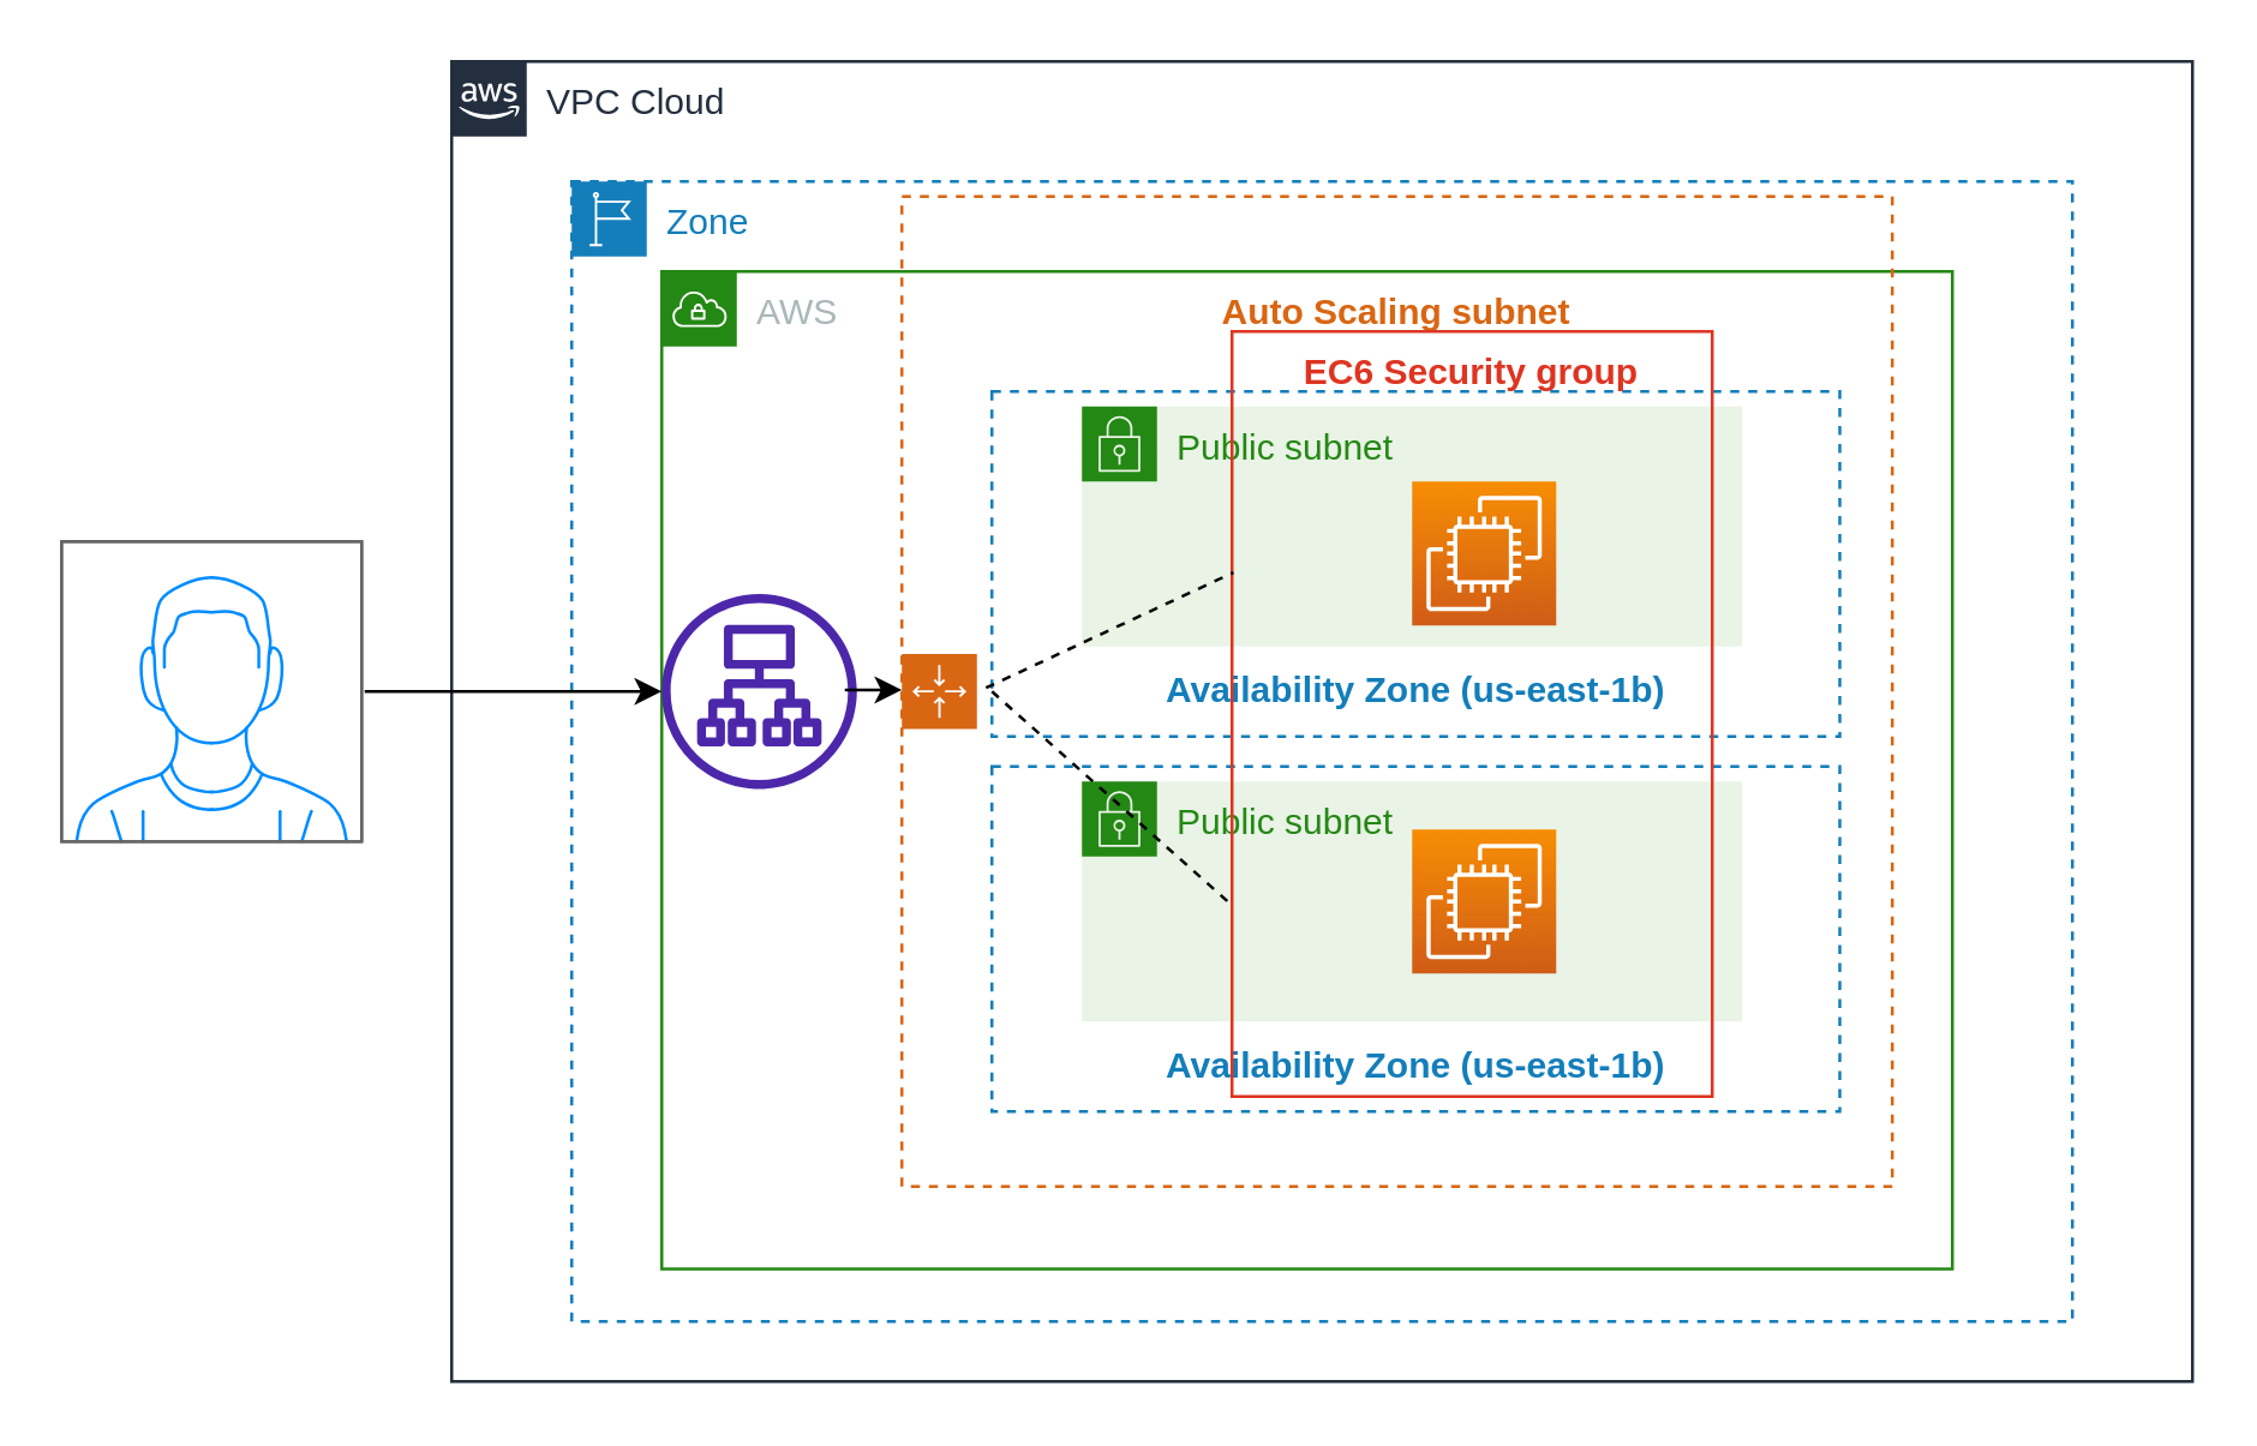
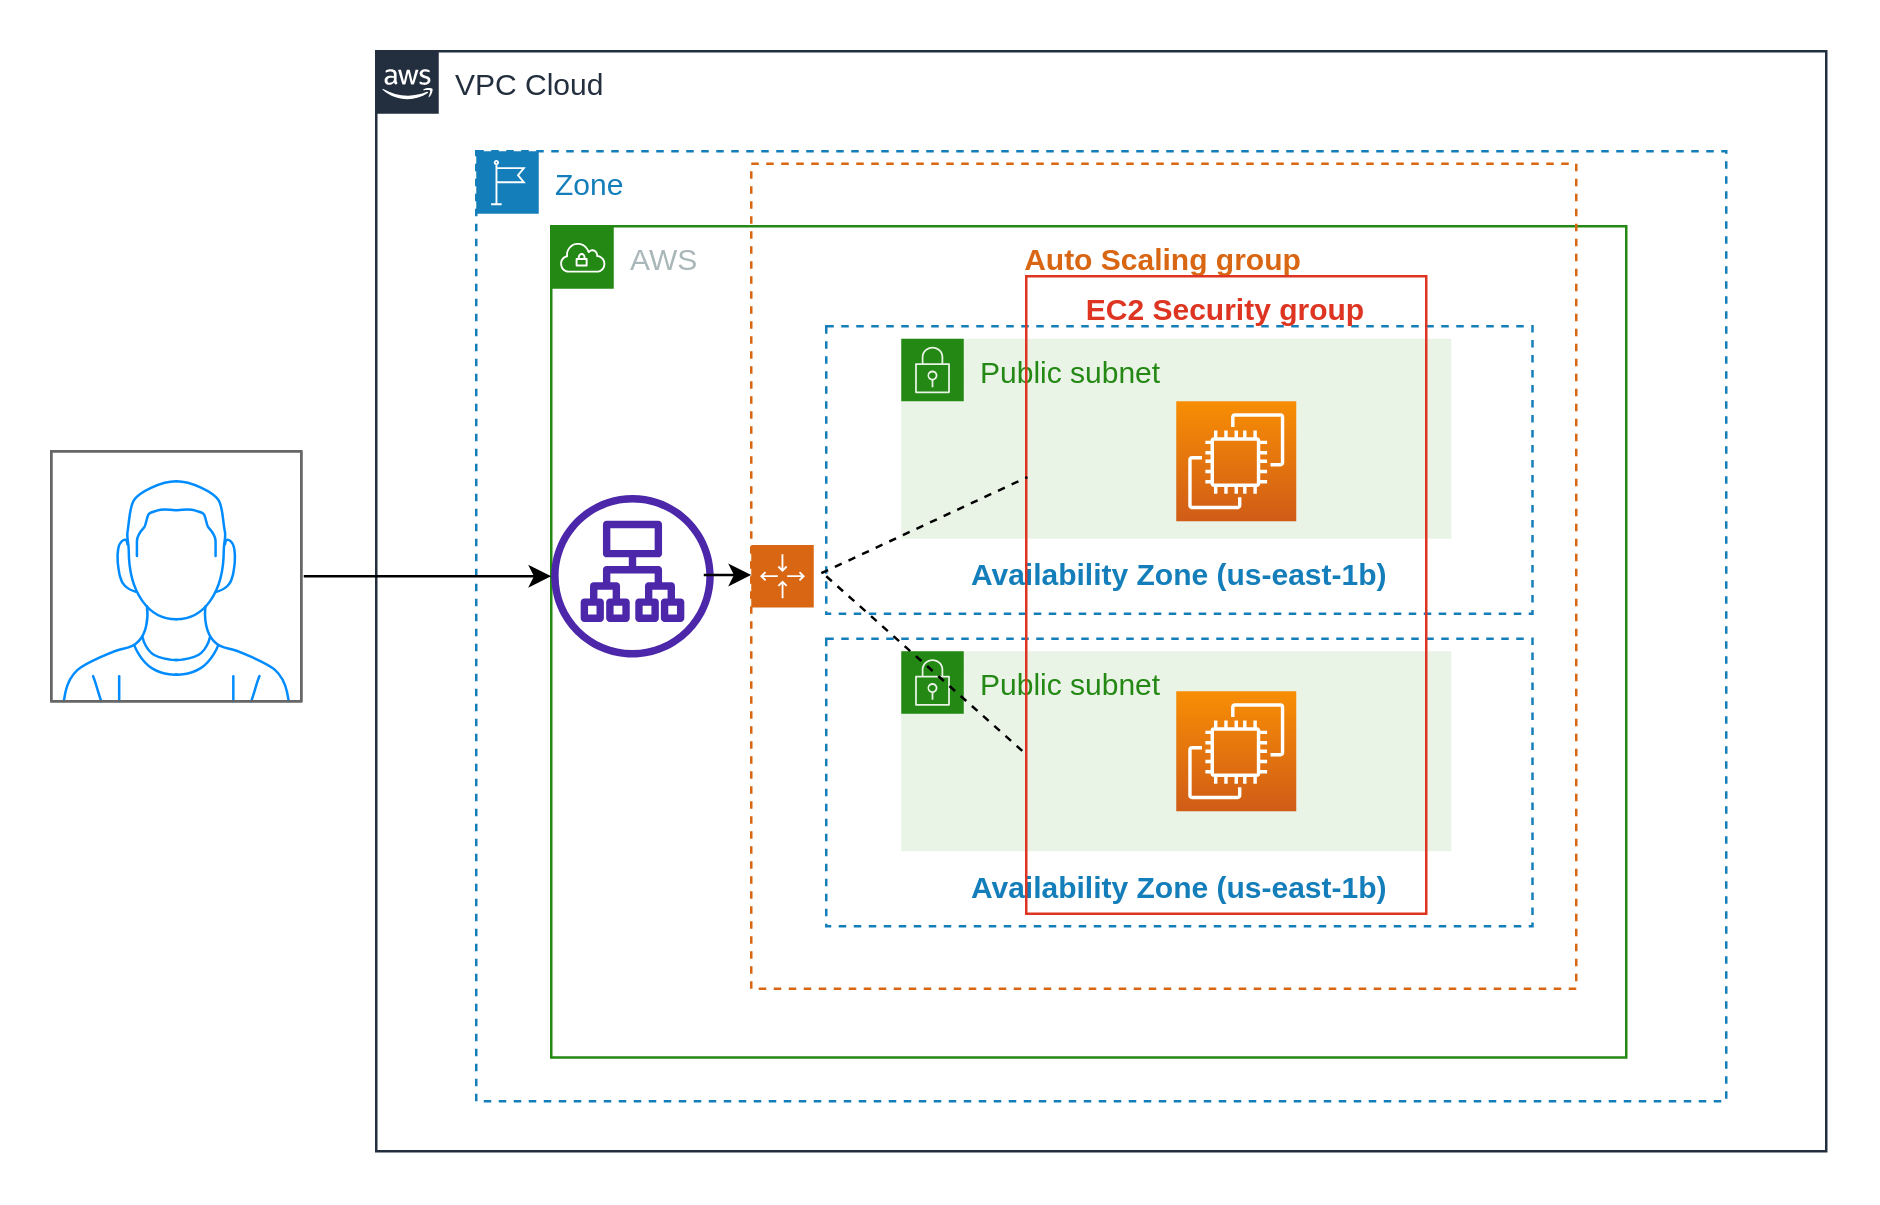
- <mxCell id="8" value="&lt;b&gt;Auto Scaling subnet&lt;/b&gt;" style="points=[[0,0],[0.25,0],[0.5,0],[0.75,0],[1,0],[1,0.25],[1,0.5],[1,0.75],[1,1],[0.75,1],[0.5,1],[0.25,1],[0,1],[0,0.75],[0,0.5],[0,0.25]];outlineConnect=0;gradientColor=none;html=1;whiteSpace=wrap;fontSize=12;fontStyle=0;container=1;pointerEvents=0;collapsible=0;recursiveResize=0;shape=mxgraph.aws4.groupCenter;grIcon=mxgraph.aws4.group_auto_scaling_group;grStroke=1;strokeColor=#D86613;fillColor=none;verticalAlign=top;align=center;fontColor=#D86613;dashed=1;spacingTop=25;direction=north;" vertex="1" parent="4"><mxGeometry x="110" y="5" width="330" height="330" as="geometry" /></mxCell>
+ <mxCell id="8" value="&lt;b&gt;Auto Scaling group&lt;/b&gt;" style="points=[[0,0],[0.25,0],[0.5,0],[0.75,0],[1,0],[1,0.25],[1,0.5],[1,0.75],[1,1],[0.75,1],[0.5,1],[0.25,1],[0,1],[0,0.75],[0,0.5],[0,0.25]];outlineConnect=0;gradientColor=none;html=1;whiteSpace=wrap;fontSize=12;fontStyle=0;container=1;pointerEvents=0;collapsible=0;recursiveResize=0;shape=mxgraph.aws4.groupCenter;grIcon=mxgraph.aws4.group_auto_scaling_group;grStroke=1;strokeColor=#D86613;fillColor=none;verticalAlign=top;align=center;fontColor=#D86613;dashed=1;spacingTop=25;direction=north;" vertex="1" parent="4"><mxGeometry x="110" y="5" width="330" height="330" as="geometry" /></mxCell>
- <mxCell id="15" value="&lt;b&gt;EC6 Security group&lt;/b&gt;" style="fillColor=none;strokeColor=#DD3522;verticalAlign=top;fontStyle=0;fontColor=#DD3522;whiteSpace=wrap;html=1;" vertex="1" parent="8"><mxGeometry x="110" y="45" width="160" height="255" as="geometry" /></mxCell>
+ <mxCell id="15" value="&lt;b&gt;EC2 Security group&lt;/b&gt;" style="fillColor=none;strokeColor=#DD3522;verticalAlign=top;fontStyle=0;fontColor=#DD3522;whiteSpace=wrap;html=1;" vertex="1" parent="8"><mxGeometry x="110" y="45" width="160" height="255" as="geometry" /></mxCell>
